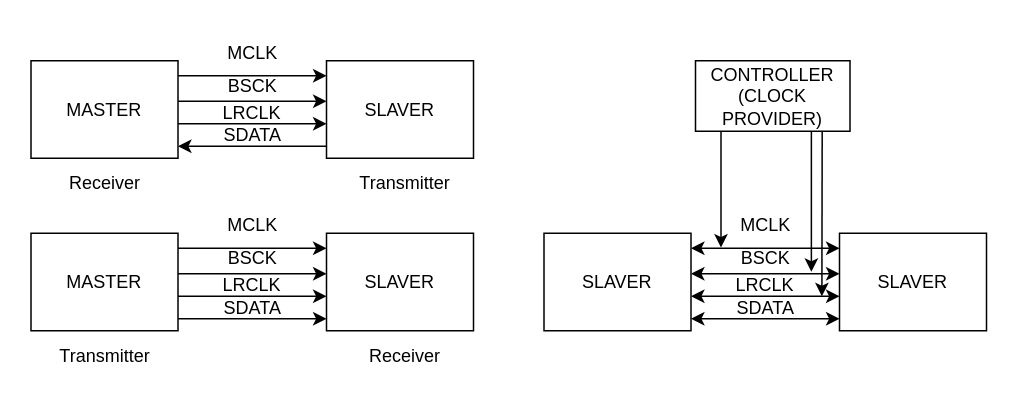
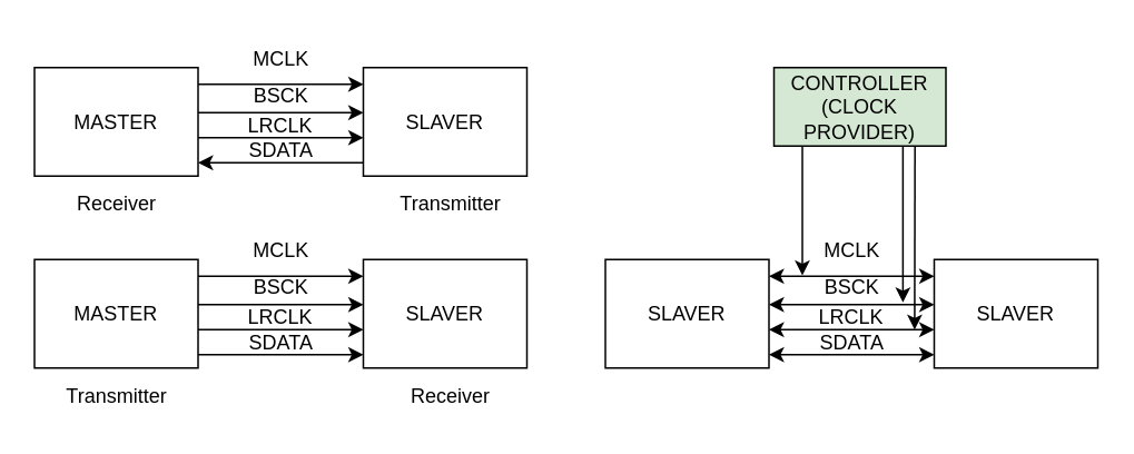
- <mxCell id="11" value="CONTROLLER&lt;div&gt;(CLOCK PROVIDER)&lt;/div&gt;" style="rounded=0;whiteSpace=wrap;html=1;" parent="1" vertex="1"><mxGeometry x="463" y="40" width="103" height="47" as="geometry" /></mxCell>
+ <mxCell id="11" value="CONTROLLER&lt;div&gt;(CLOCK PROVIDER)&lt;/div&gt;" style="rounded=0;whiteSpace=wrap;html=1;fillColor=#d5e8d4;" parent="1" vertex="1"><mxGeometry x="463" y="40" width="103" height="47" as="geometry" /></mxCell>
